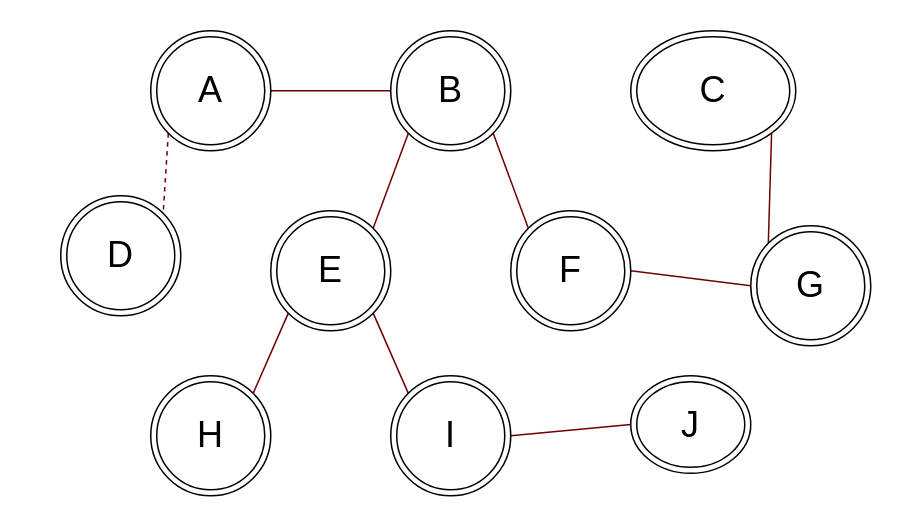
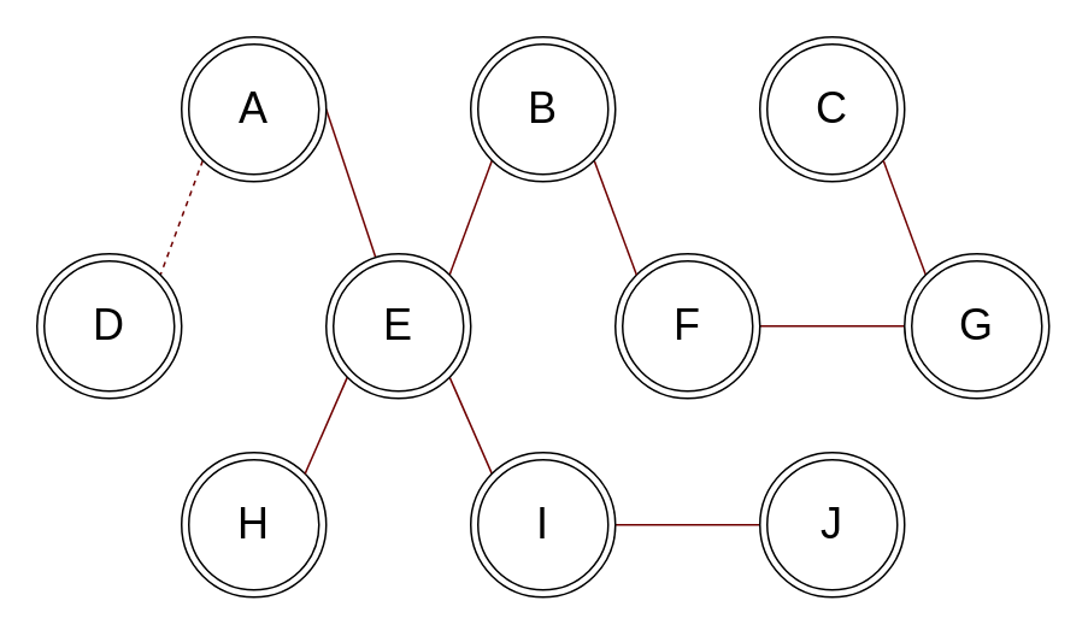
- <mxCell id="2" style="edgeStyle=none;html=1;exitX=1;exitY=0.5;exitDx=0;exitDy=0;entryX=0;entryY=0.5;entryDx=0;entryDy=0;endArrow=none;endFill=0;fillColor=#a20025;strokeColor=#6F0000;" edge="1" parent="1" source="4" target="10"><mxGeometry relative="1" as="geometry" /></mxCell>
+ <mxCell id="2" style="edgeStyle=none;html=1;exitX=1;exitY=0.5;exitDx=0;exitDy=0;endArrow=none;endFill=0;fillColor=#a20025;strokeColor=#6F0000;" edge="1" parent="1" source="4" target="16"><mxGeometry relative="1" as="geometry" /></mxCell>
- <mxCell id="11" value="&lt;font style=&quot;font-size: 24px;&quot;&gt;C&lt;/font&gt;" style="ellipse;shape=doubleEllipse;whiteSpace=wrap;html=1;aspect=fixed;" vertex="1" parent="1"><mxGeometry x="420" y="20" width="110" height="80" as="geometry" /></mxCell>
+ <mxCell id="11" value="&lt;font style=&quot;font-size: 24px;&quot;&gt;C&lt;/font&gt;" style="ellipse;shape=doubleEllipse;whiteSpace=wrap;html=1;aspect=fixed;" vertex="1" parent="1"><mxGeometry x="420" y="20" width="80" height="80" as="geometry" /></mxCell>
- <mxCell id="17" value="&lt;font style=&quot;font-size: 24px;&quot;&gt;D&lt;/font&gt;" style="ellipse;shape=doubleEllipse;whiteSpace=wrap;html=1;aspect=fixed;" vertex="1" parent="1"><mxGeometry x="40" y="130" width="80" height="80" as="geometry" /></mxCell>
+ <mxCell id="17" value="&lt;font style=&quot;font-size: 24px;&quot;&gt;D&lt;/font&gt;" style="ellipse;shape=doubleEllipse;whiteSpace=wrap;html=1;aspect=fixed;" vertex="1" parent="1"><mxGeometry x="20" y="140" width="80" height="80" as="geometry" /></mxCell>
- <mxCell id="13" value="&lt;font style=&quot;font-size: 24px;&quot;&gt;G&lt;/font&gt;" style="ellipse;shape=doubleEllipse;whiteSpace=wrap;html=1;aspect=fixed;" vertex="1" parent="1"><mxGeometry x="500" y="150" width="80" height="80" as="geometry" /></mxCell>
+ <mxCell id="13" value="&lt;font style=&quot;font-size: 24px;&quot;&gt;G&lt;/font&gt;" style="ellipse;shape=doubleEllipse;whiteSpace=wrap;html=1;aspect=fixed;" vertex="1" parent="1"><mxGeometry x="500" y="140" width="80" height="80" as="geometry" /></mxCell>
- <mxCell id="20" value="&lt;font style=&quot;font-size: 24px;&quot;&gt;J&lt;/font&gt;" style="ellipse;shape=doubleEllipse;whiteSpace=wrap;html=1;aspect=fixed;" vertex="1" parent="1"><mxGeometry x="420" y="250" width="80" height="65" as="geometry" /></mxCell>
+ <mxCell id="20" value="&lt;font style=&quot;font-size: 24px;&quot;&gt;J&lt;/font&gt;" style="ellipse;shape=doubleEllipse;whiteSpace=wrap;html=1;aspect=fixed;" vertex="1" parent="1"><mxGeometry x="420" y="250" width="80" height="80" as="geometry" /></mxCell>
